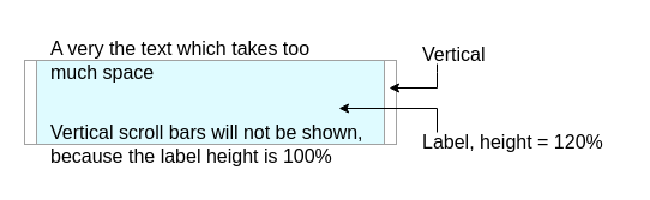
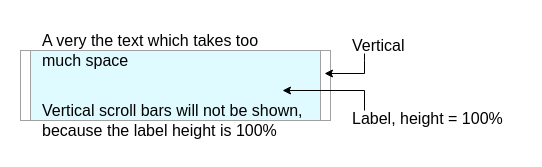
- <mxCell id="8" value="Label, height = 120%" style="text;html=1;strokeColor=none;fillColor=none;align=left;verticalAlign=middle;whiteSpace=wrap;rounded=0;fontSize=16;" vertex="1" parent="1"><mxGeometry x="350" y="93" width="170" height="50" as="geometry" /></mxCell>
+ <mxCell id="8" value="Label, height = 100%" style="text;html=1;strokeColor=none;fillColor=none;align=left;verticalAlign=middle;whiteSpace=wrap;rounded=0;fontSize=16;" vertex="1" parent="1"><mxGeometry x="350" y="93" width="170" height="50" as="geometry" /></mxCell>
